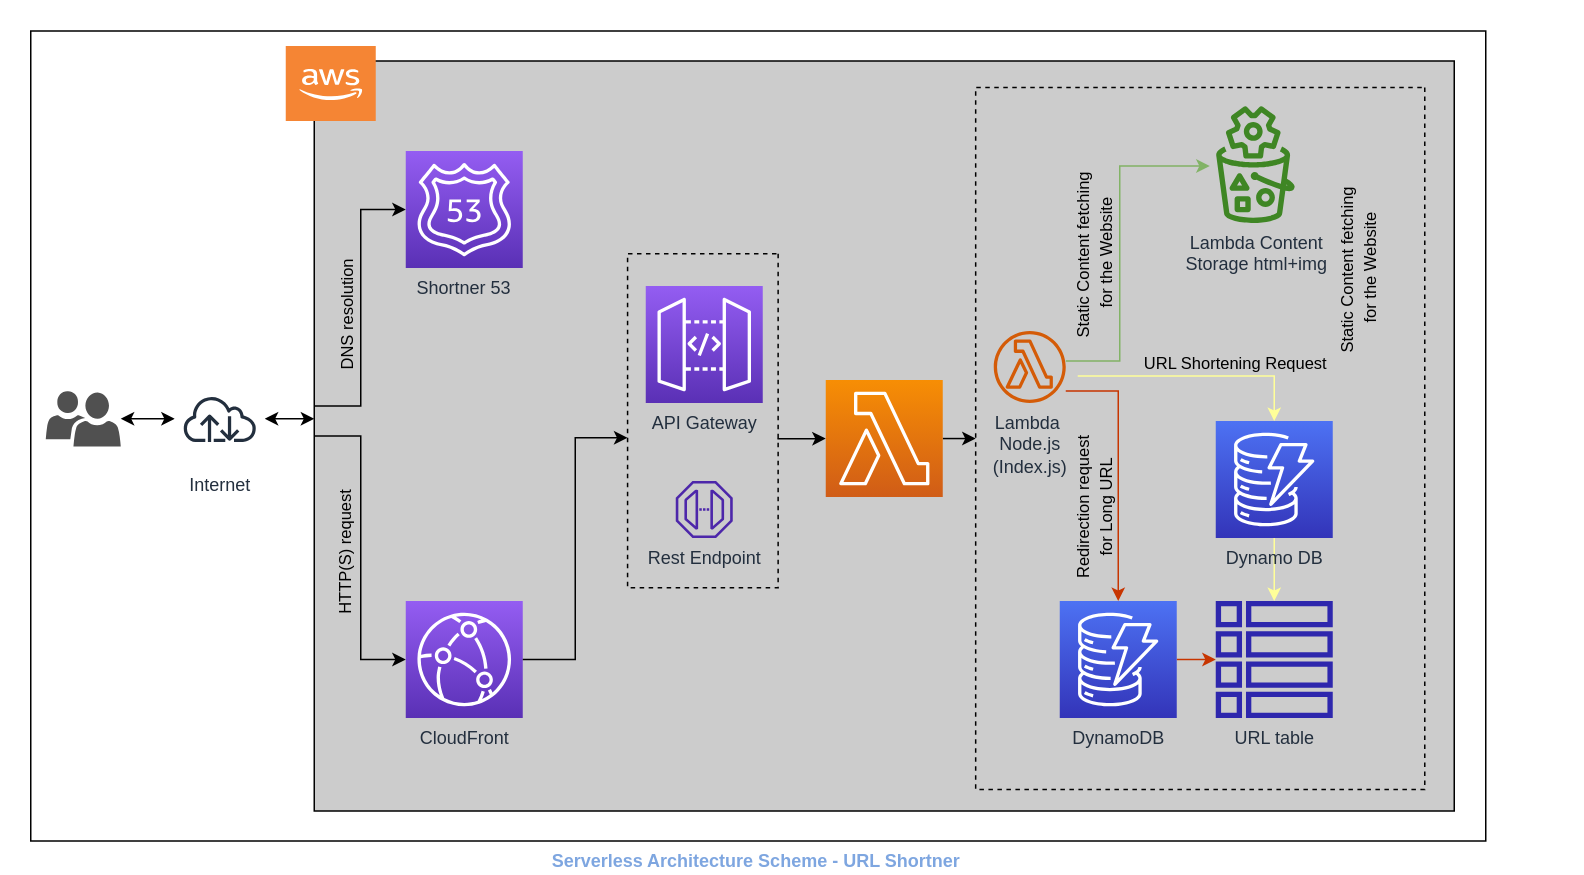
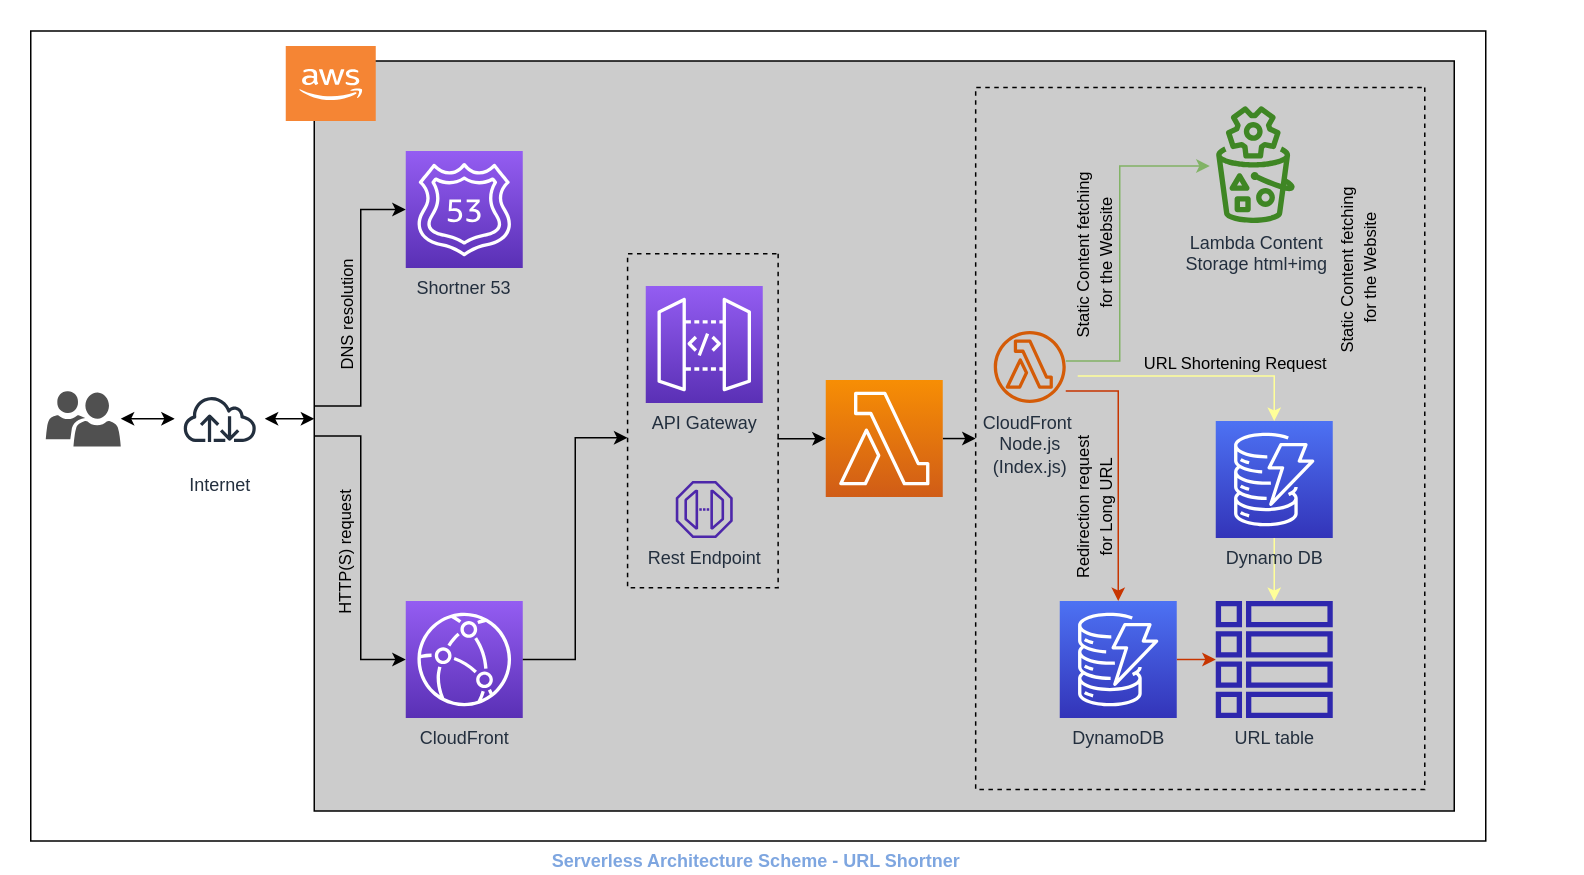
- <mxCell id="20" value="Lambda&amp;nbsp;&lt;br&gt;Node.js&lt;br&gt;(Index.js)" style="sketch=0;outlineConnect=0;fontColor=#232F3E;gradientColor=none;fillColor=#D45B07;strokeColor=none;dashed=0;verticalLabelPosition=bottom;verticalAlign=top;align=center;html=1;fontSize=12;fontStyle=0;aspect=fixed;pointerEvents=1;shape=mxgraph.aws4.lambda_function;labelBorderColor=none;" vertex="1" parent="1"><mxGeometry x="662" y="220" width="48" height="48" as="geometry" /></mxCell>
+ <mxCell id="20" value="CloudFront&amp;nbsp;&lt;br&gt;Node.js&lt;br&gt;(Index.js)" style="sketch=0;outlineConnect=0;fontColor=#232F3E;gradientColor=none;fillColor=#D45B07;strokeColor=none;dashed=0;verticalLabelPosition=bottom;verticalAlign=top;align=center;html=1;fontSize=12;fontStyle=0;aspect=fixed;pointerEvents=1;shape=mxgraph.aws4.lambda_function;labelBorderColor=none;" vertex="1" parent="1"><mxGeometry x="662" y="220" width="48" height="48" as="geometry" /></mxCell>
